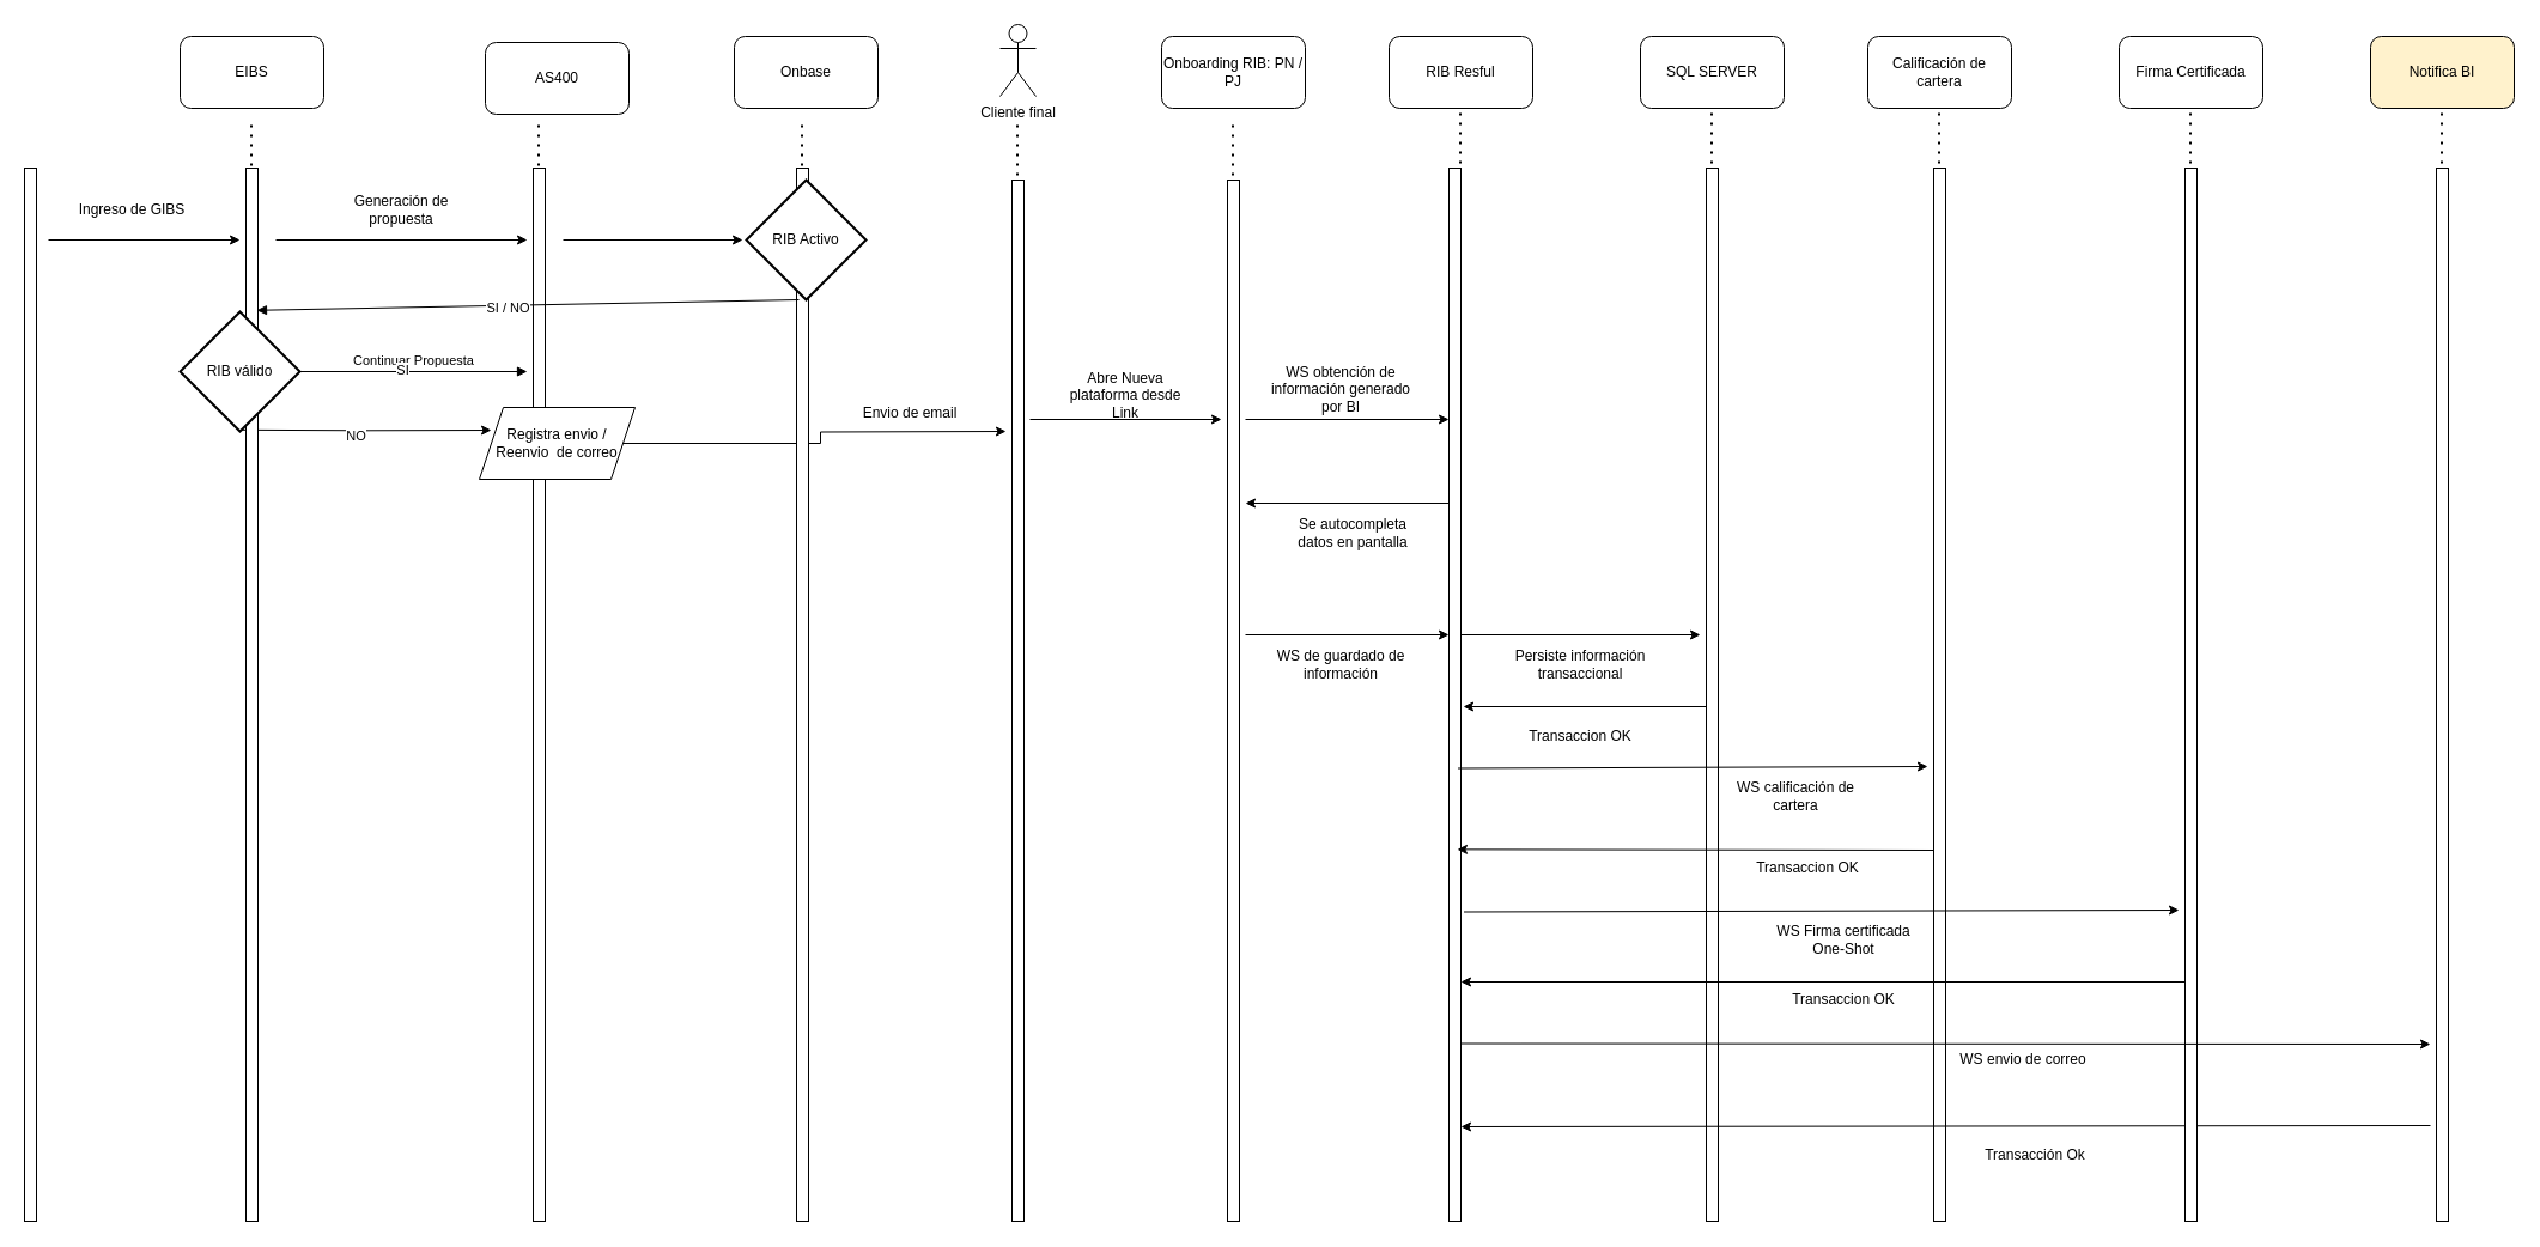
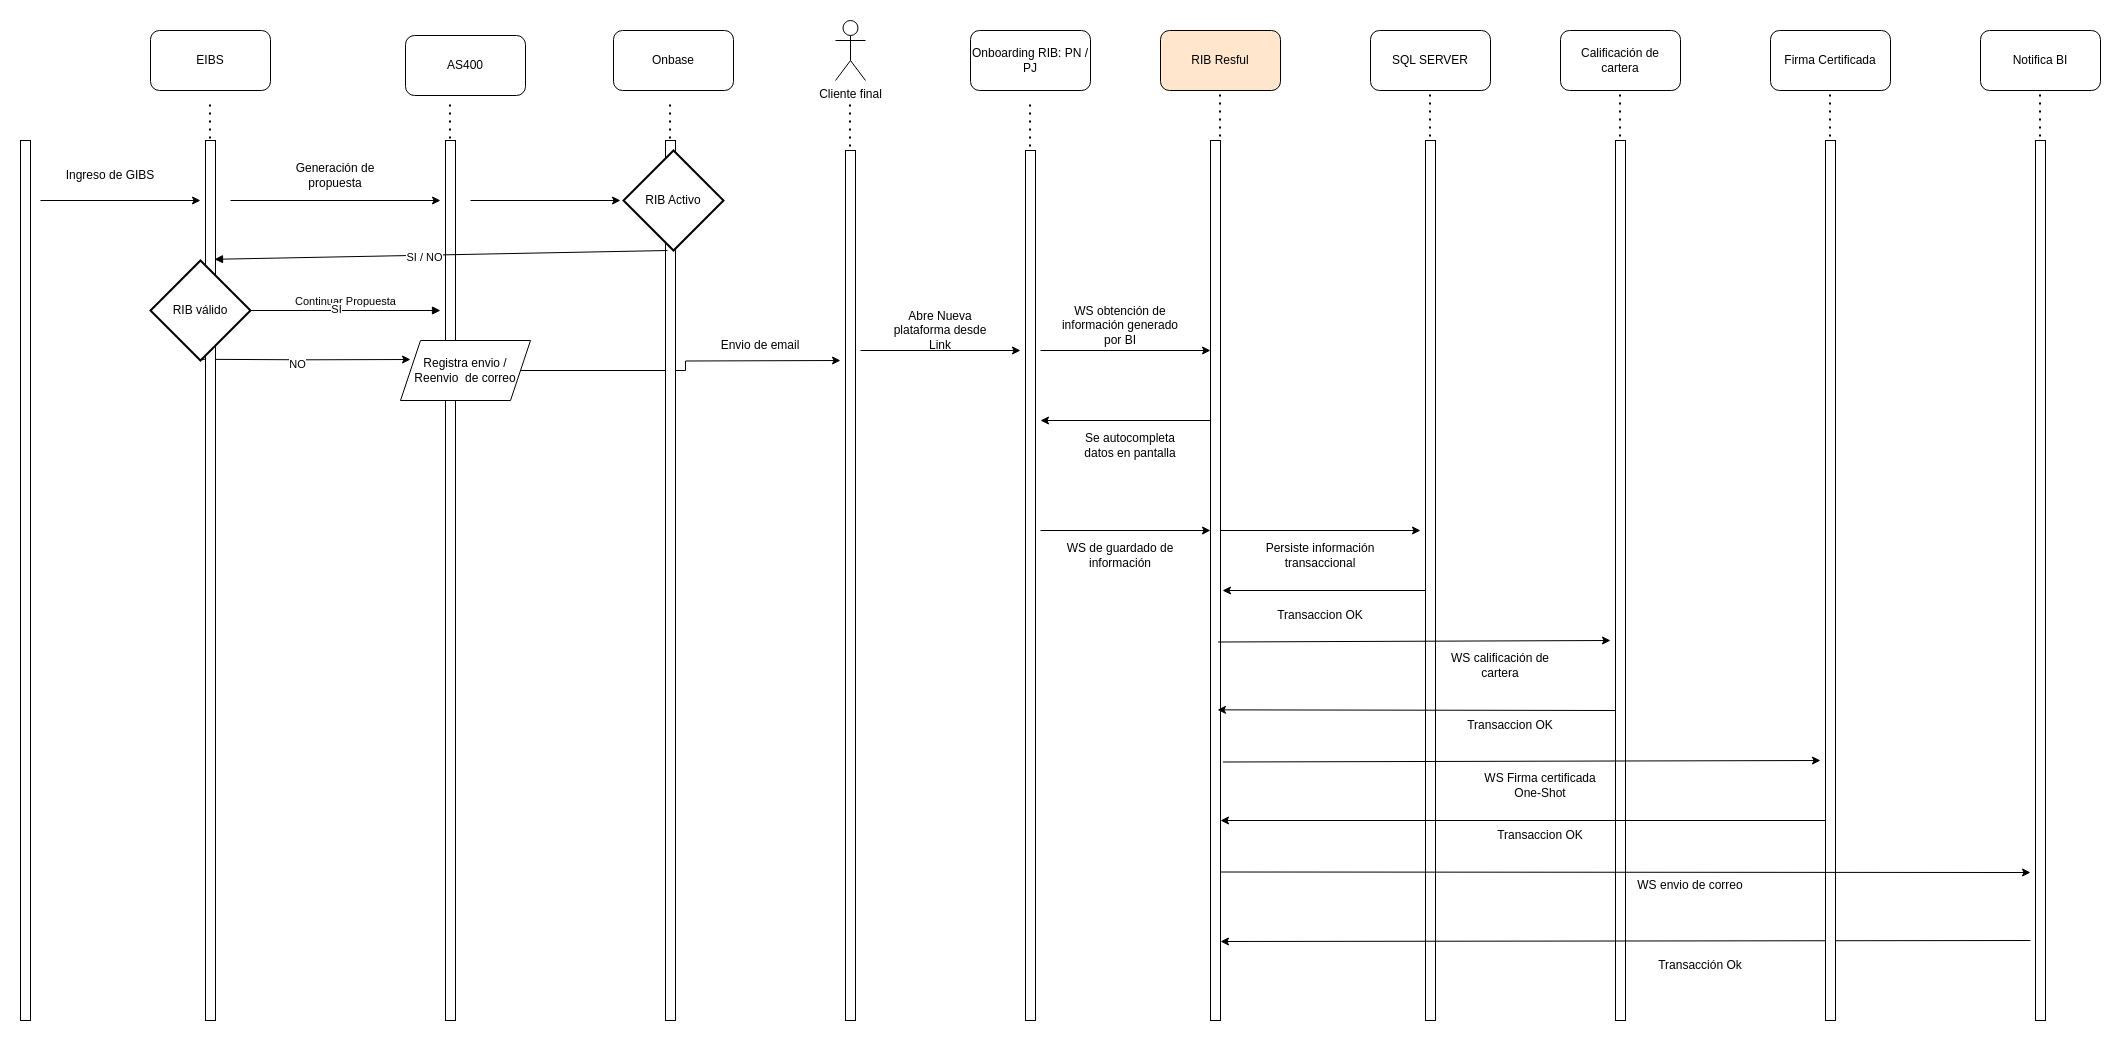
- <mxCell id="3" value="RIB Resful" style="rounded=1;whiteSpace=wrap;html=1;" parent="2" vertex="1"><mxGeometry width="120" height="60" as="geometry" /></mxCell>
+ <mxCell id="3" value="RIB Resful" style="rounded=1;whiteSpace=wrap;html=1;fillColor=#ffe6cc;" parent="2" vertex="1"><mxGeometry width="120" height="60" as="geometry" /></mxCell>
- <mxCell id="67" value="Notifica BI" style="rounded=1;whiteSpace=wrap;html=1;fillColor=#fff2cc;" vertex="1" parent="66"><mxGeometry width="120" height="60" as="geometry" /></mxCell>
+ <mxCell id="67" value="Notifica BI" style="rounded=1;whiteSpace=wrap;html=1;" vertex="1" parent="66"><mxGeometry width="120" height="60" as="geometry" /></mxCell>
